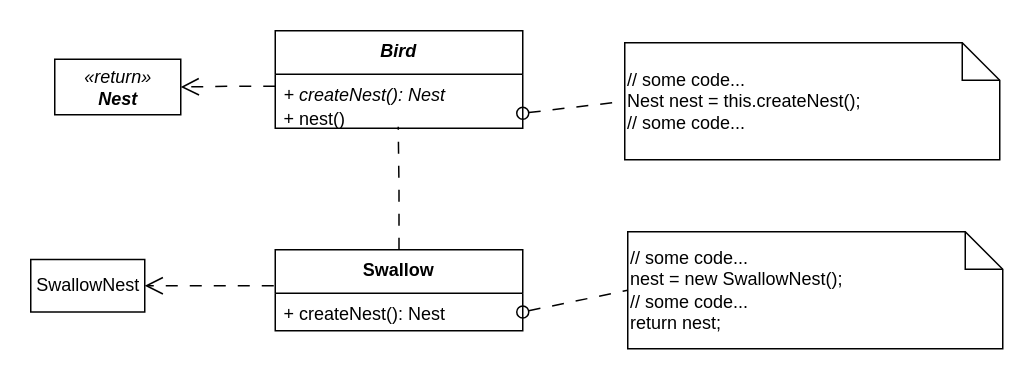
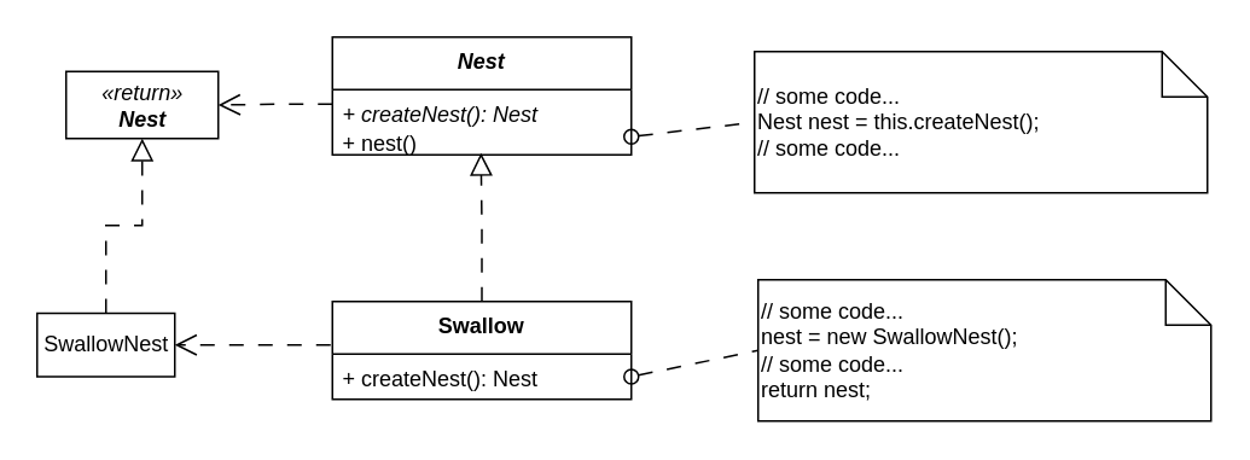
- <mxCell id="9" value="Bird" style="swimlane;fontStyle=3;align=center;verticalAlign=top;childLayout=stackLayout;horizontal=1;startSize=29;horizontalStack=0;resizeParent=1;resizeParentMax=0;resizeLast=0;collapsible=1;marginBottom=0;" vertex="1" parent="1"><mxGeometry x="183" y="20" width="165" height="65" as="geometry" /></mxCell>
+ <mxCell id="9" value="Nest" style="swimlane;fontStyle=3;align=center;verticalAlign=top;childLayout=stackLayout;horizontal=1;startSize=29;horizontalStack=0;resizeParent=1;resizeParentMax=0;resizeLast=0;collapsible=1;marginBottom=0;" vertex="1" parent="1"><mxGeometry x="183" y="20" width="165" height="65" as="geometry" /></mxCell>
- <mxCell id="6" value="" style="endArrow=none;endSize=10;endFill=0;shadow=0;strokeWidth=1;rounded=0;edgeStyle=elbowEdgeStyle;elbow=vertical;entryX=0.497;entryY=0.95;entryDx=0;entryDy=0;exitX=0.5;exitY=0;exitDx=0;exitDy=0;dashed=1;dashPattern=8 8;labelBackgroundColor=none;fontColor=default;entryPerimeter=0;" parent="1" source="12" target="11" edge="1"><mxGeometry width="160" relative="1" as="geometry"><mxPoint x="440" y="334.5" as="sourcePoint" /><mxPoint x="440" y="239" as="targetPoint" /></mxGeometry></mxCell>
+ <mxCell id="6" value="" style="endArrow=block;endSize=10;endFill=0;shadow=0;strokeWidth=1;rounded=0;edgeStyle=elbowEdgeStyle;elbow=vertical;entryX=0.497;entryY=0.95;entryDx=0;entryDy=0;exitX=0.5;exitY=0;exitDx=0;exitDy=0;dashed=1;dashPattern=8 8;labelBackgroundColor=none;fontColor=default;entryPerimeter=0;" parent="1" source="12" target="11" edge="1"><mxGeometry width="160" relative="1" as="geometry"><mxPoint x="440" y="334.5" as="sourcePoint" /><mxPoint x="440" y="239" as="targetPoint" /></mxGeometry></mxCell>
+ <mxCell id="7" value="" style="endArrow=block;endSize=10;endFill=0;shadow=0;strokeWidth=1;rounded=0;edgeStyle=elbowEdgeStyle;elbow=vertical;entryX=0.5;entryY=1;entryDx=0;entryDy=0;dashed=1;dashPattern=8 8;labelBackgroundColor=none;fontColor=default;" parent="1" source="2" target="3" edge="1"><mxGeometry width="160" relative="1" as="geometry"><mxPoint x="-114.5" y="171" as="sourcePoint" /><mxPoint x="-114.5" y="75.5" as="targetPoint" /></mxGeometry></mxCell>
